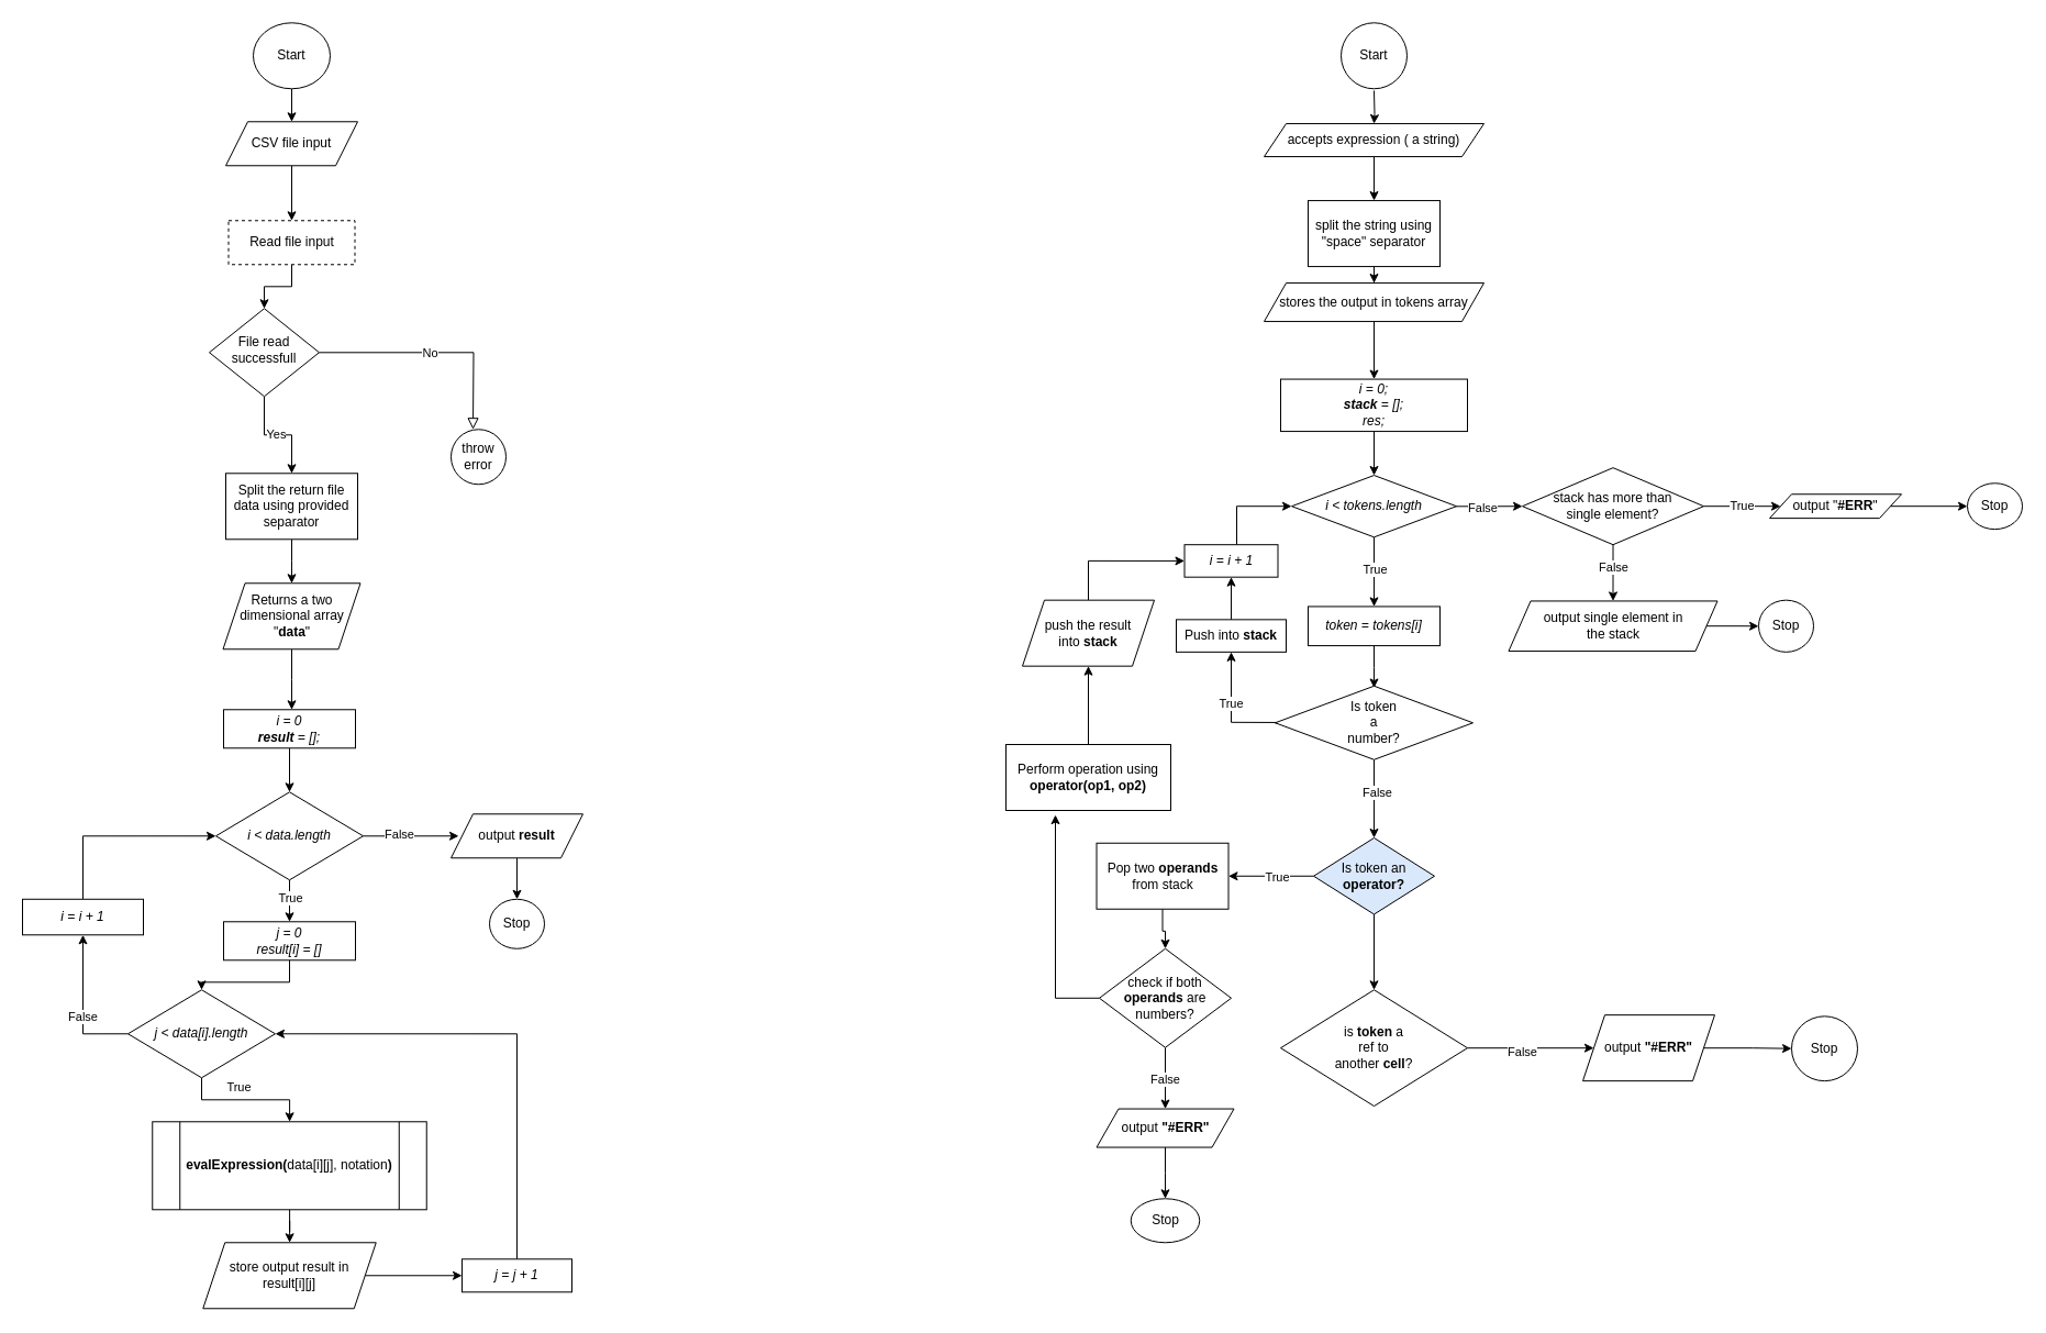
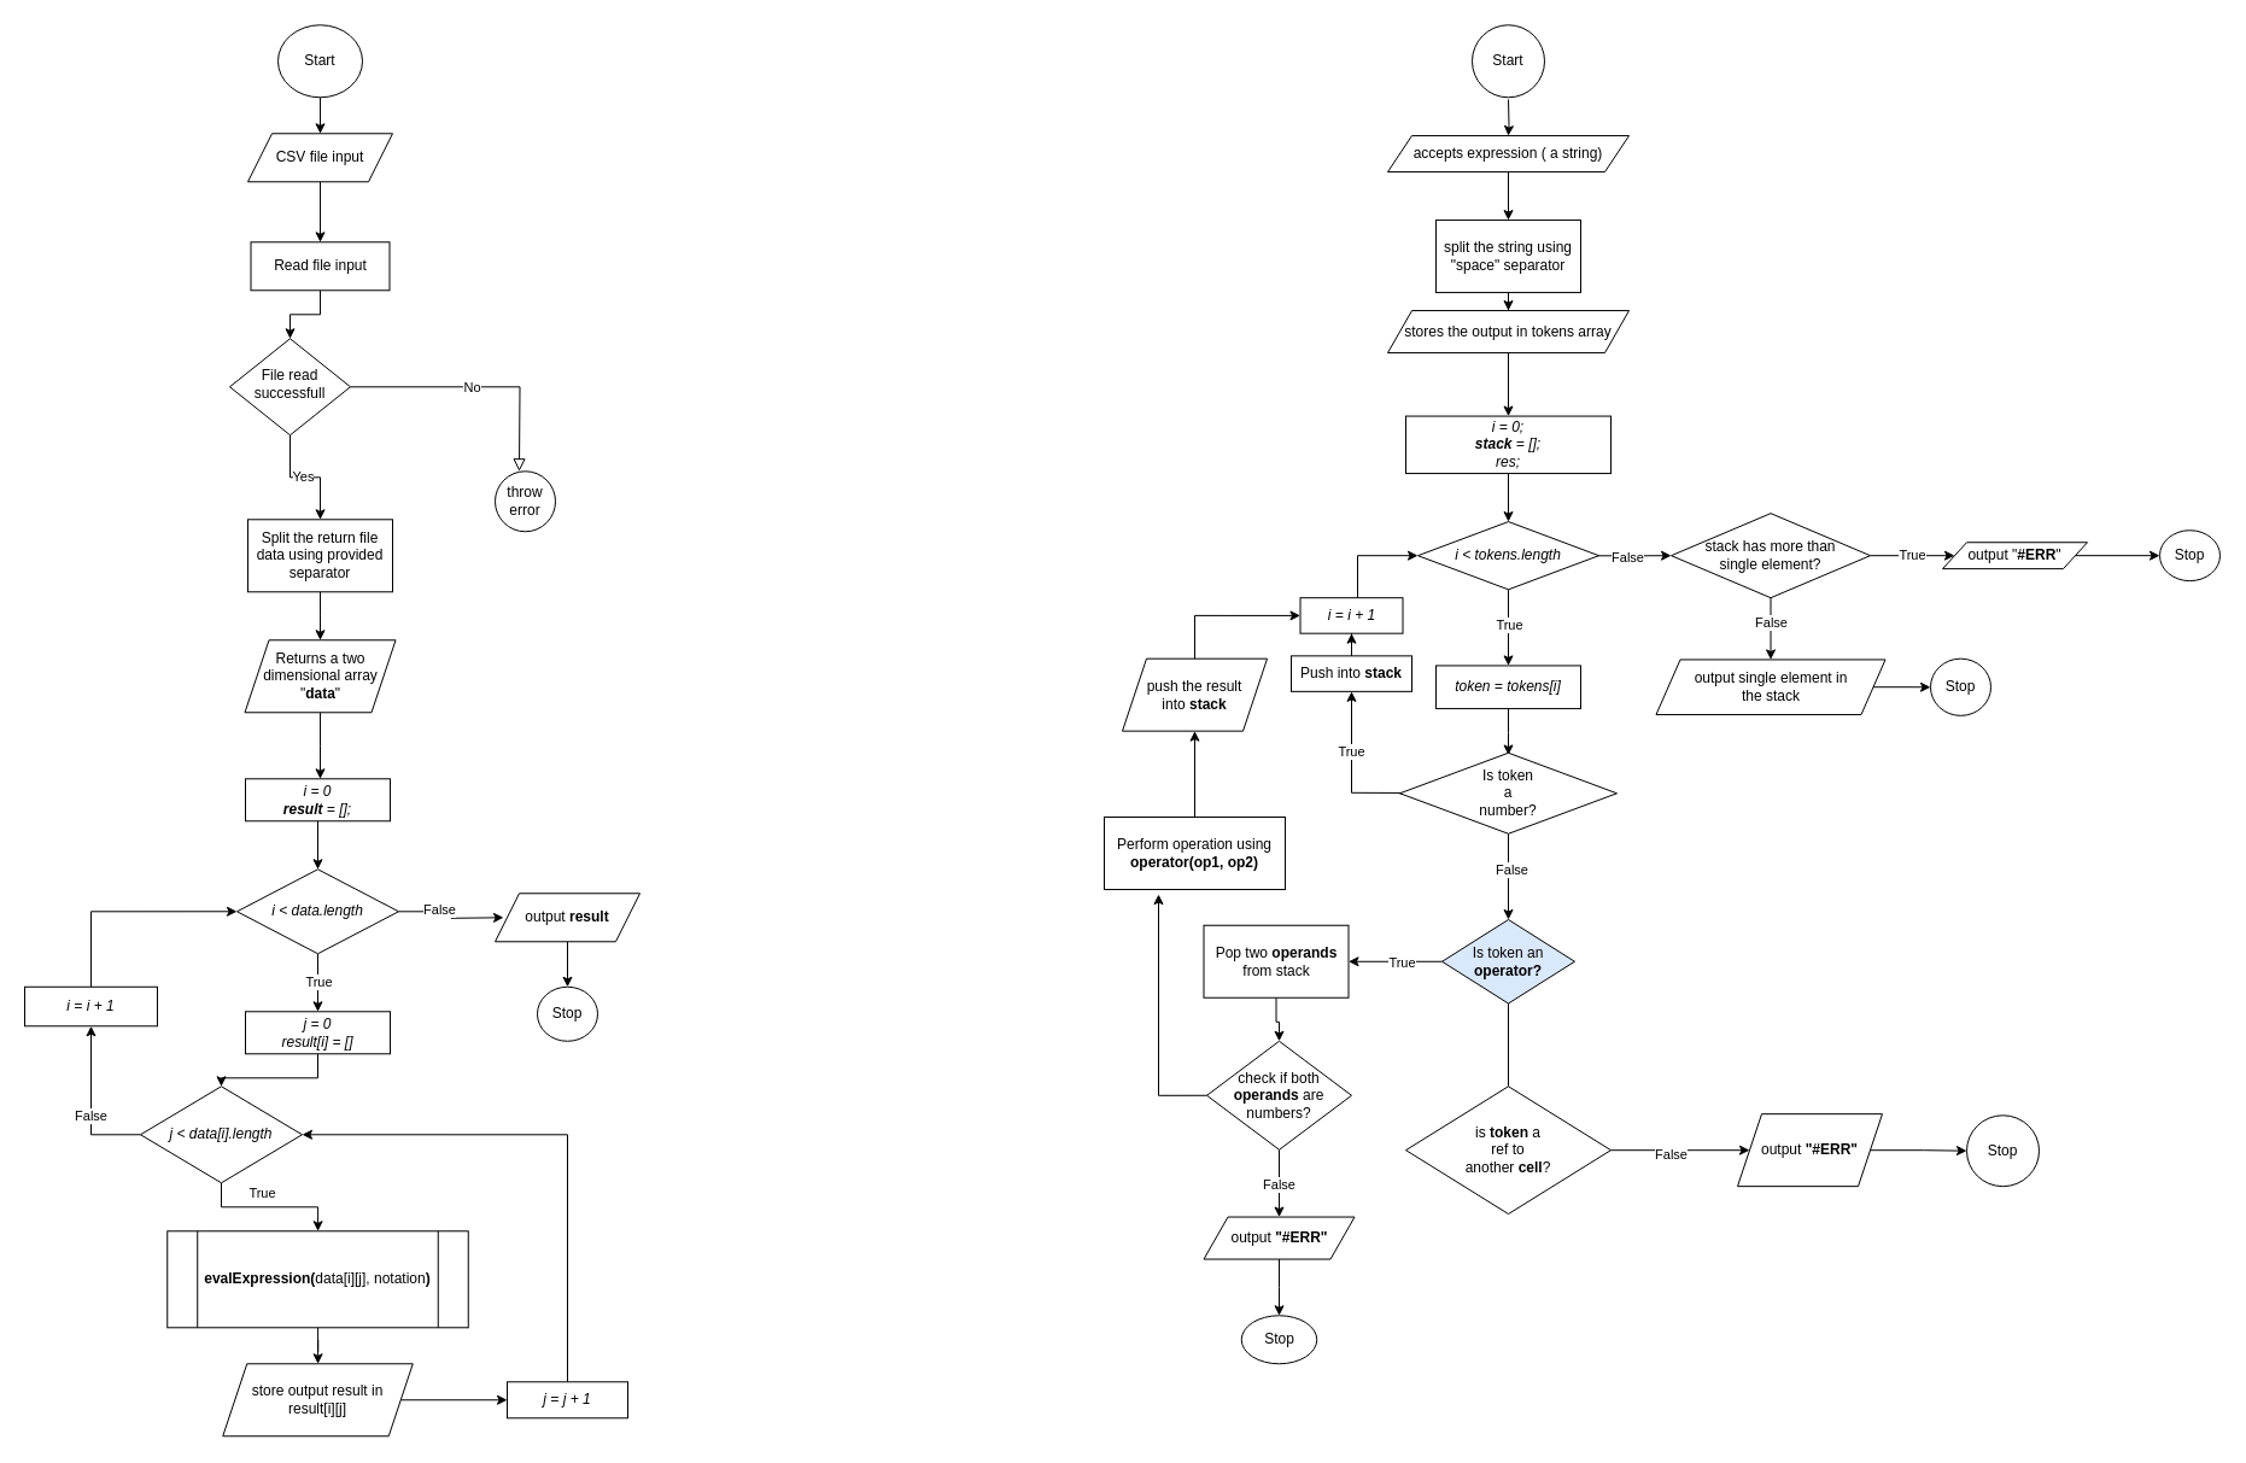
- <mxCell id="13" value="Read file input" style="rounded=0;whiteSpace=wrap;html=1;dashed=1;" vertex="1" parent="1"><mxGeometry x="207.5" y="200.28" width="115" height="40" as="geometry" /></mxCell>
+ <mxCell id="13" value="Read file input" style="rounded=0;whiteSpace=wrap;html=1;" vertex="1" parent="1"><mxGeometry x="207.5" y="200.28" width="115" height="40" as="geometry" /></mxCell>
- <mxCell id="77" value="Push into &lt;b&gt;stack&lt;/b&gt;" style="whiteSpace=wrap;html=1;" vertex="1" parent="1"><mxGeometry x="1070" y="563.35" width="100" height="29.5" as="geometry" /></mxCell>
+ <mxCell id="77" value="Push into &lt;b&gt;stack&lt;/b&gt;" style="whiteSpace=wrap;html=1;" vertex="1" parent="1"><mxGeometry x="1070" y="543.35" width="100" height="29.5" as="geometry" /></mxCell>
- <mxCell id="24" value="&lt;div&gt;&lt;i&gt;i &amp;lt; data.length&lt;br&gt;&lt;/i&gt;&lt;/div&gt;" style="rhombus;whiteSpace=wrap;html=1;" vertex="1" parent="1"><mxGeometry x="196" y="720.28" width="134" height="80" as="geometry" /></mxCell>
+ <mxCell id="24" value="&lt;div&gt;&lt;i&gt;i &amp;lt; data.length&lt;br&gt;&lt;/i&gt;&lt;/div&gt;" style="rhombus;whiteSpace=wrap;html=1;" vertex="1" parent="1"><mxGeometry x="196" y="720.28" width="134" height="70" as="geometry" /></mxCell>
- <mxCell id="81" value="" style="edgeStyle=orthogonalEdgeStyle;rounded=0;orthogonalLoop=1;jettySize=auto;html=1;" edge="1" parent="1" source="82" target="98"><mxGeometry relative="1" as="geometry" /></mxCell>
+ <mxCell id="81" value="" style="edgeStyle=orthogonalEdgeStyle;rounded=0;orthogonalLoop=1;jettySize=auto;html=1;endArrow=none;" edge="1" parent="1" source="82" target="98"><mxGeometry relative="1" as="geometry" /></mxCell>
